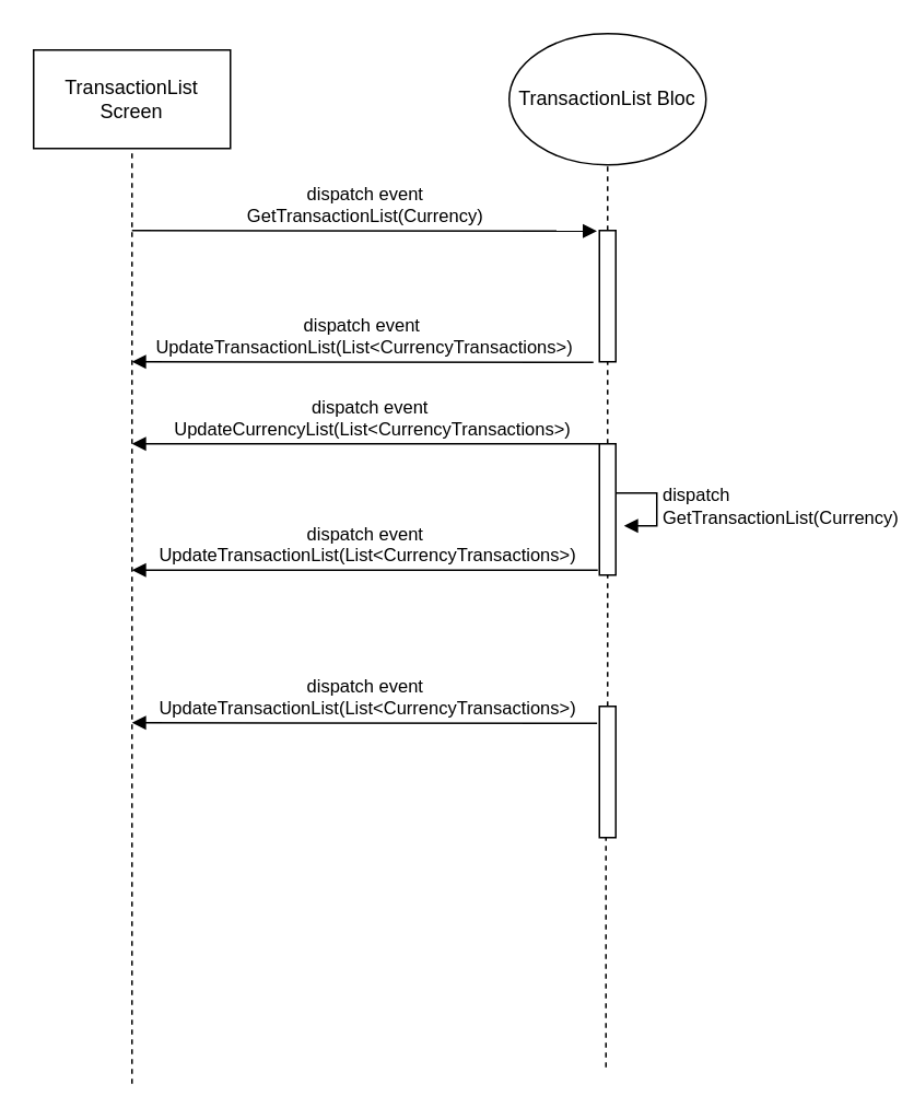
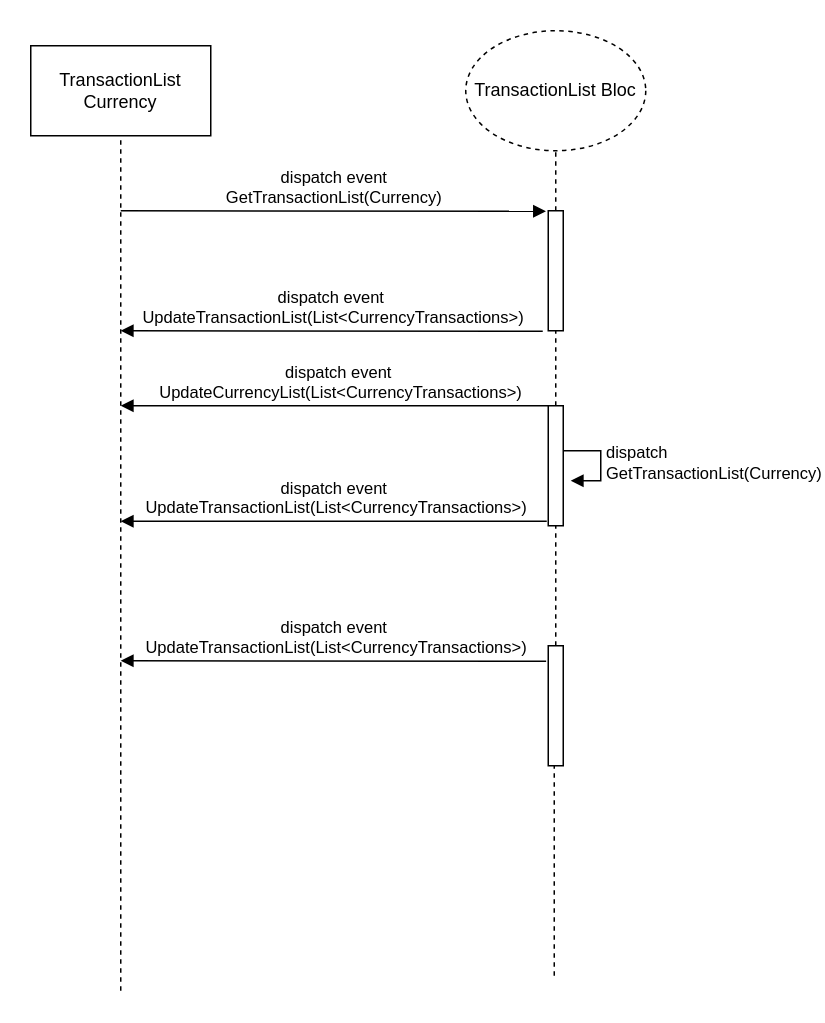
- <mxCell id="2" value="TransactionList Screen" style="rounded=0;whiteSpace=wrap;html=1;" vertex="1" parent="1"><mxGeometry x="20" y="30" width="120" height="60" as="geometry" /></mxCell>
+ <mxCell id="2" value="TransactionList Currency" style="rounded=0;whiteSpace=wrap;html=1;" vertex="1" parent="1"><mxGeometry x="20" y="30" width="120" height="60" as="geometry" /></mxCell>
- <mxCell id="3" value="TransactionList Bloc" style="ellipse;whiteSpace=wrap;html=1;" vertex="1" parent="1"><mxGeometry x="310" y="20" width="120" height="80" as="geometry" /></mxCell>
+ <mxCell id="3" value="TransactionList Bloc" style="ellipse;whiteSpace=wrap;html=1;dashed=1;" vertex="1" parent="1"><mxGeometry x="310" y="20" width="120" height="80" as="geometry" /></mxCell>
